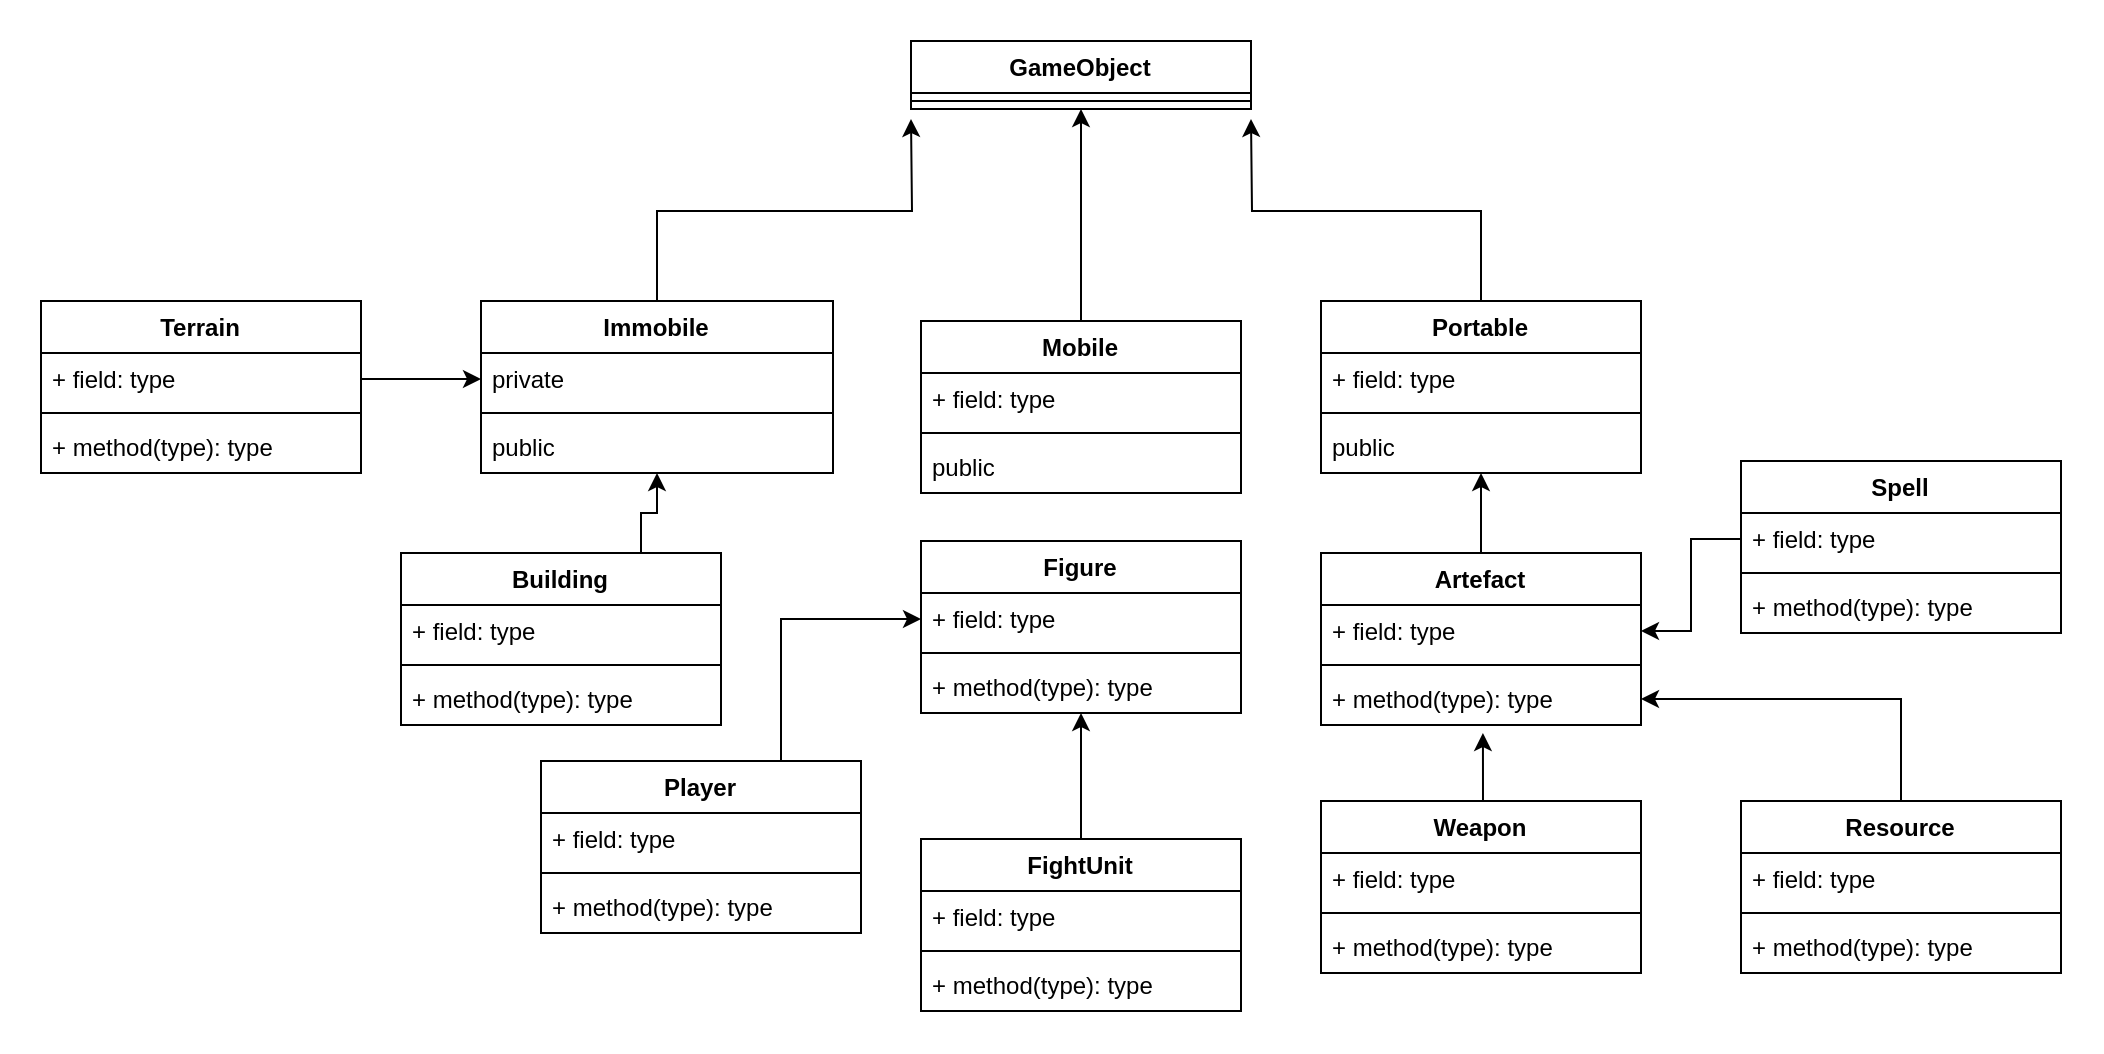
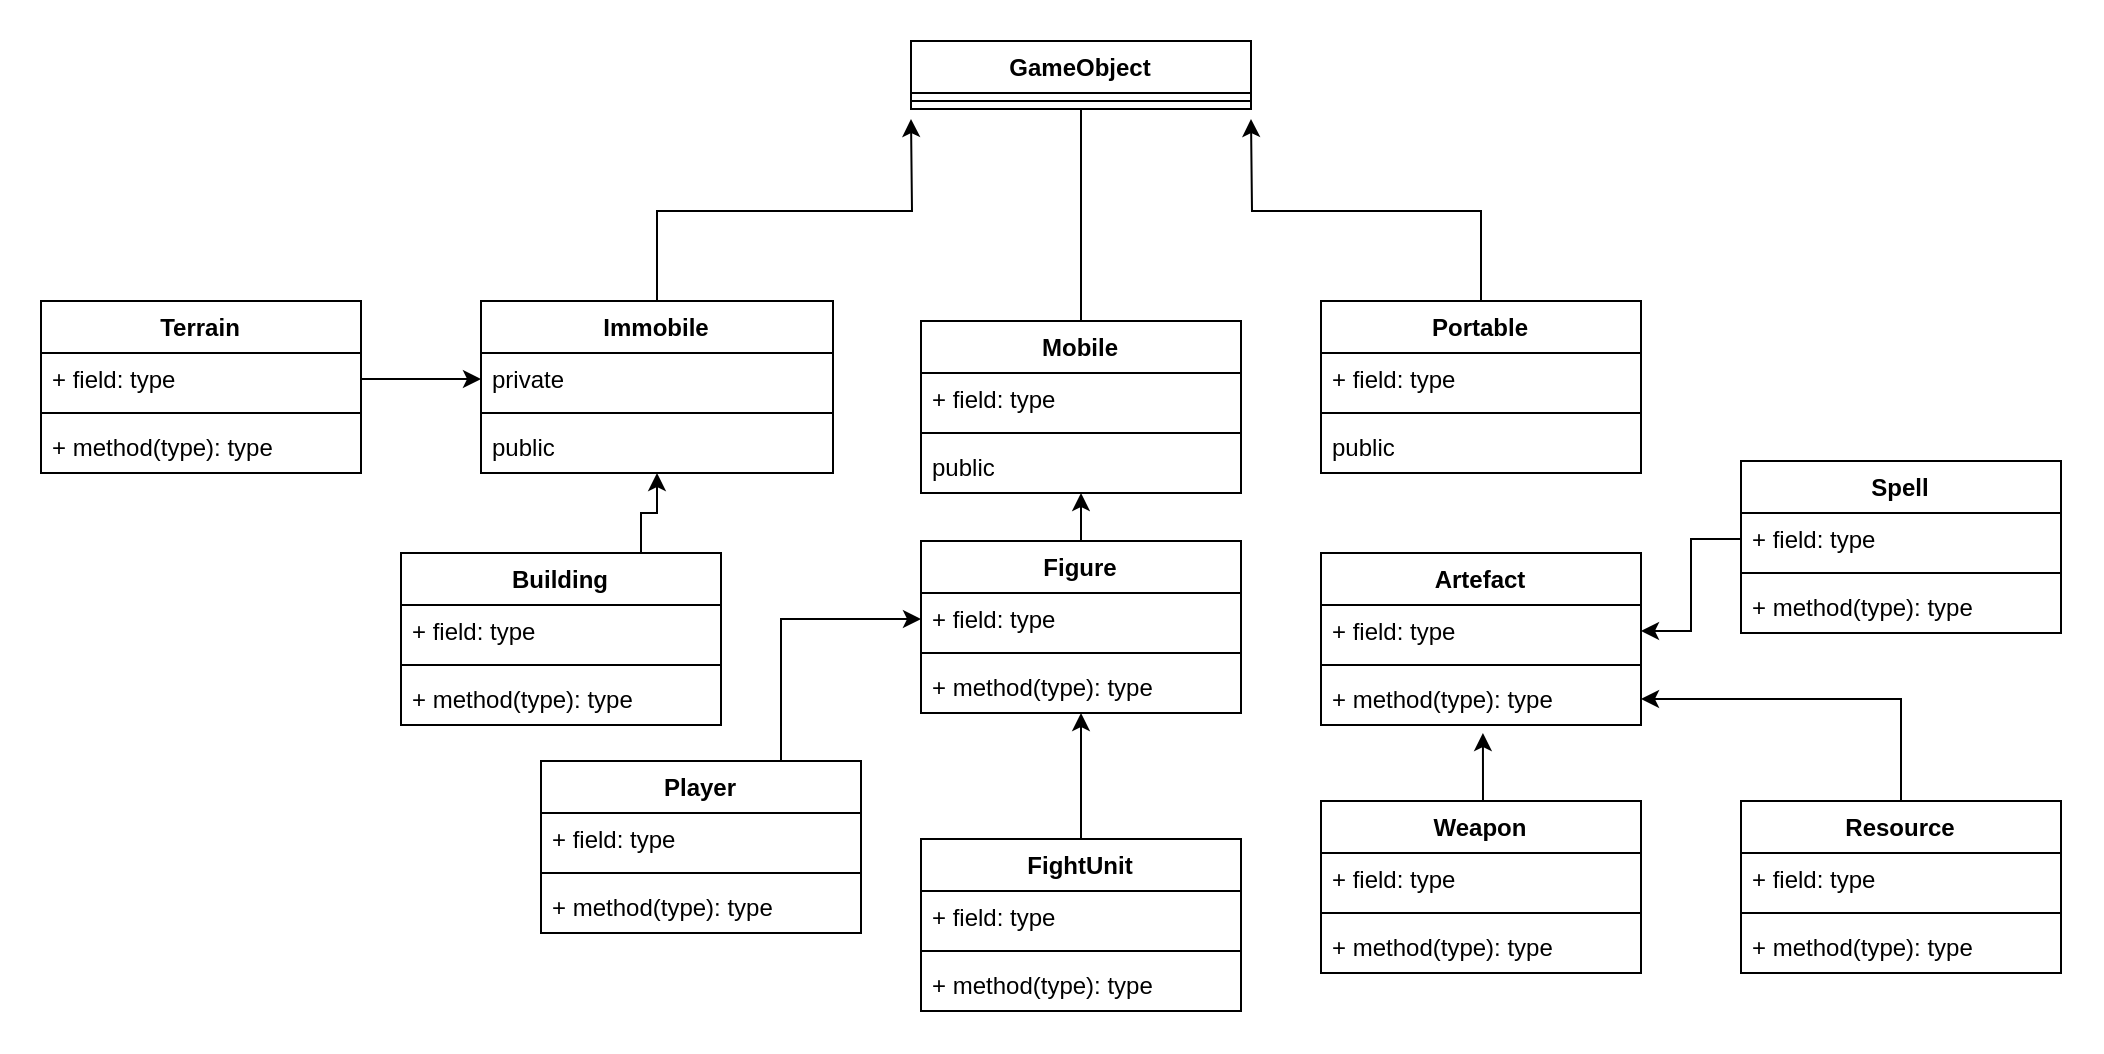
- <mxCell id="9" style="edgeStyle=orthogonalEdgeStyle;rounded=0;orthogonalLoop=1;jettySize=auto;html=1;exitX=0.5;exitY=0;exitDx=0;exitDy=0;entryX=0.5;entryY=1;entryDx=0;entryDy=0;" parent="1" source="10" target="2" edge="1"><mxGeometry relative="1" as="geometry" /></mxCell>
+ <mxCell id="9" style="edgeStyle=orthogonalEdgeStyle;rounded=0;orthogonalLoop=1;jettySize=auto;html=1;exitX=0.5;exitY=0;exitDx=0;exitDy=0;entryX=0.5;entryY=1;entryDx=0;entryDy=0;endArrow=none;" parent="1" source="10" target="2" edge="1"><mxGeometry relative="1" as="geometry" /></mxCell>
- <mxCell id="39" style="edgeStyle=orthogonalEdgeStyle;rounded=0;orthogonalLoop=1;jettySize=auto;html=1;exitX=0.5;exitY=0;exitDx=0;exitDy=0;entryX=0.5;entryY=1;entryDx=0;entryDy=0;" parent="1" source="40" target="15" edge="1"><mxGeometry relative="1" as="geometry" /></mxCell>
+ <mxCell id="24" style="edgeStyle=orthogonalEdgeStyle;rounded=0;orthogonalLoop=1;jettySize=auto;html=1;exitX=0.5;exitY=0;exitDx=0;exitDy=0;entryX=0.5;entryY=1;entryDx=0;entryDy=0;" parent="1" source="25" target="10" edge="1"><mxGeometry relative="1" as="geometry" /></mxCell>
